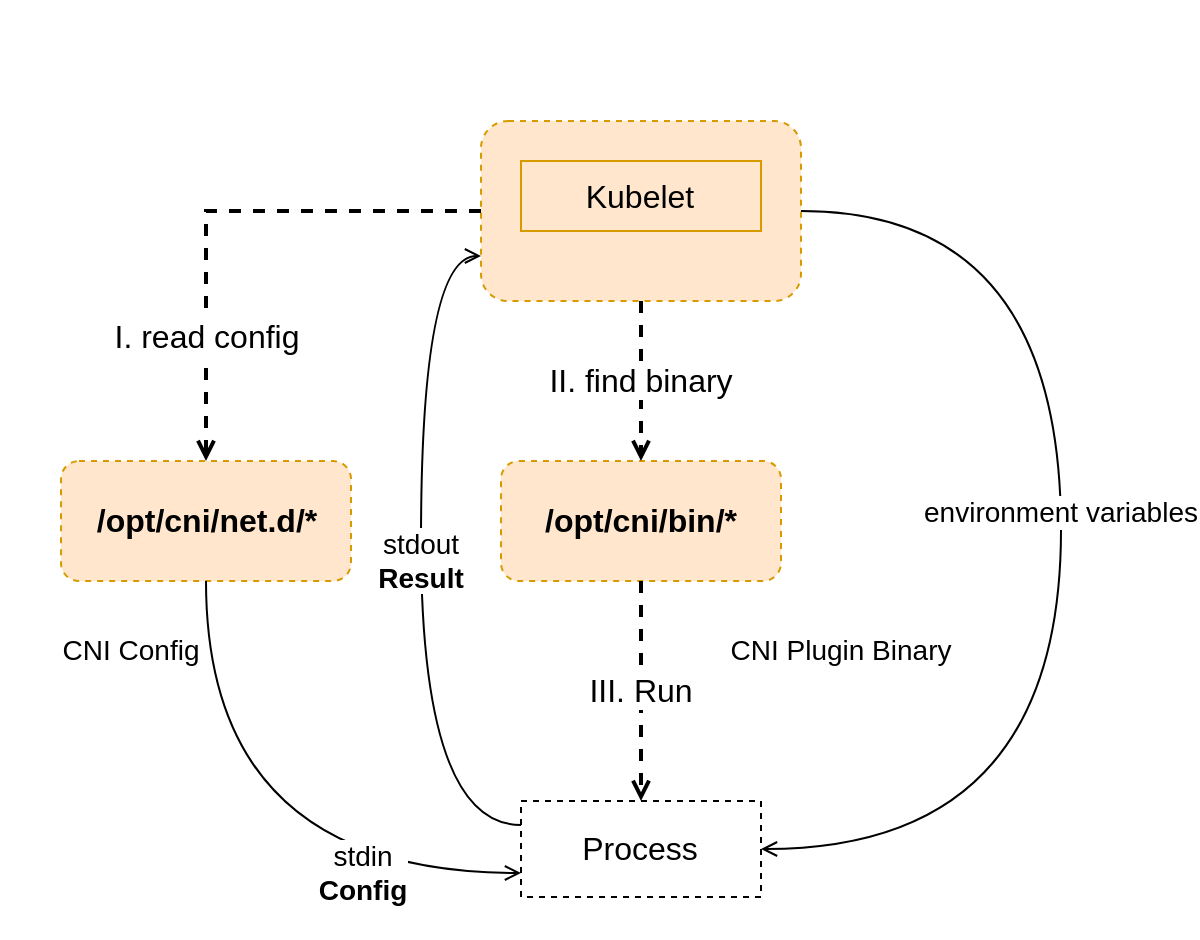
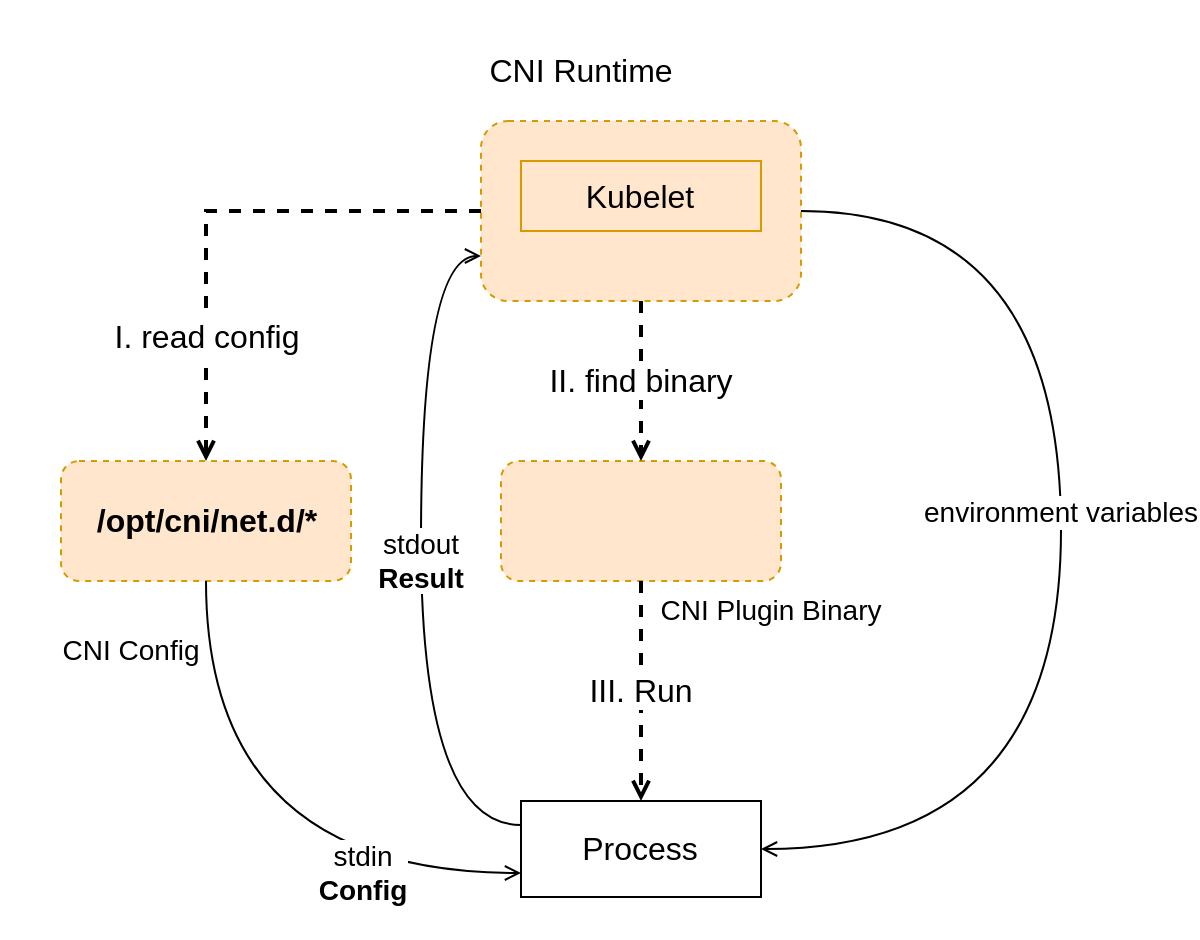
+ <mxCell id="10" value="CNI Runtime" style="text;html=1;align=center;verticalAlign=middle;resizable=0;points=[];autosize=1;strokeColor=none;fillColor=none;fontSize=16;" vertex="1" parent="1"><mxGeometry x="230" y="20" width="120" height="30" as="geometry" /></mxCell>
- <mxCell id="12" value="/opt/cni/bin/*" style="text;html=1;align=center;verticalAlign=middle;resizable=0;points=[];autosize=1;strokeColor=none;fillColor=none;fontSize=16;fontStyle=1" vertex="1" parent="1"><mxGeometry x="260" y="245" width="120" height="30" as="geometry" /></mxCell>
- <mxCell id="17" value="CNI Plugin Binary" style="text;html=1;align=center;verticalAlign=middle;resizable=0;points=[];autosize=1;strokeColor=none;fillColor=none;fontSize=14;" vertex="1" parent="1"><mxGeometry x="355" y="310" width="130" height="30" as="geometry" /></mxCell>
+ <mxCell id="17" value="CNI Plugin Binary" style="text;html=1;align=center;verticalAlign=middle;resizable=0;points=[];autosize=1;strokeColor=none;fillColor=none;fontSize=14;" vertex="1" parent="1"><mxGeometry x="320" y="290" width="130" height="30" as="geometry" /></mxCell>
- <mxCell id="14" value="Process" style="rounded=0;whiteSpace=wrap;html=1;fontSize=16;dashed=1;fillColor=none;" vertex="1" parent="1"><mxGeometry x="260" y="400" width="120" height="48" as="geometry" /></mxCell>
+ <mxCell id="14" value="Process" style="rounded=0;whiteSpace=wrap;html=1;fontSize=16;dashed=0;fillColor=none;" vertex="1" parent="1"><mxGeometry x="260" y="400" width="120" height="48" as="geometry" /></mxCell>
